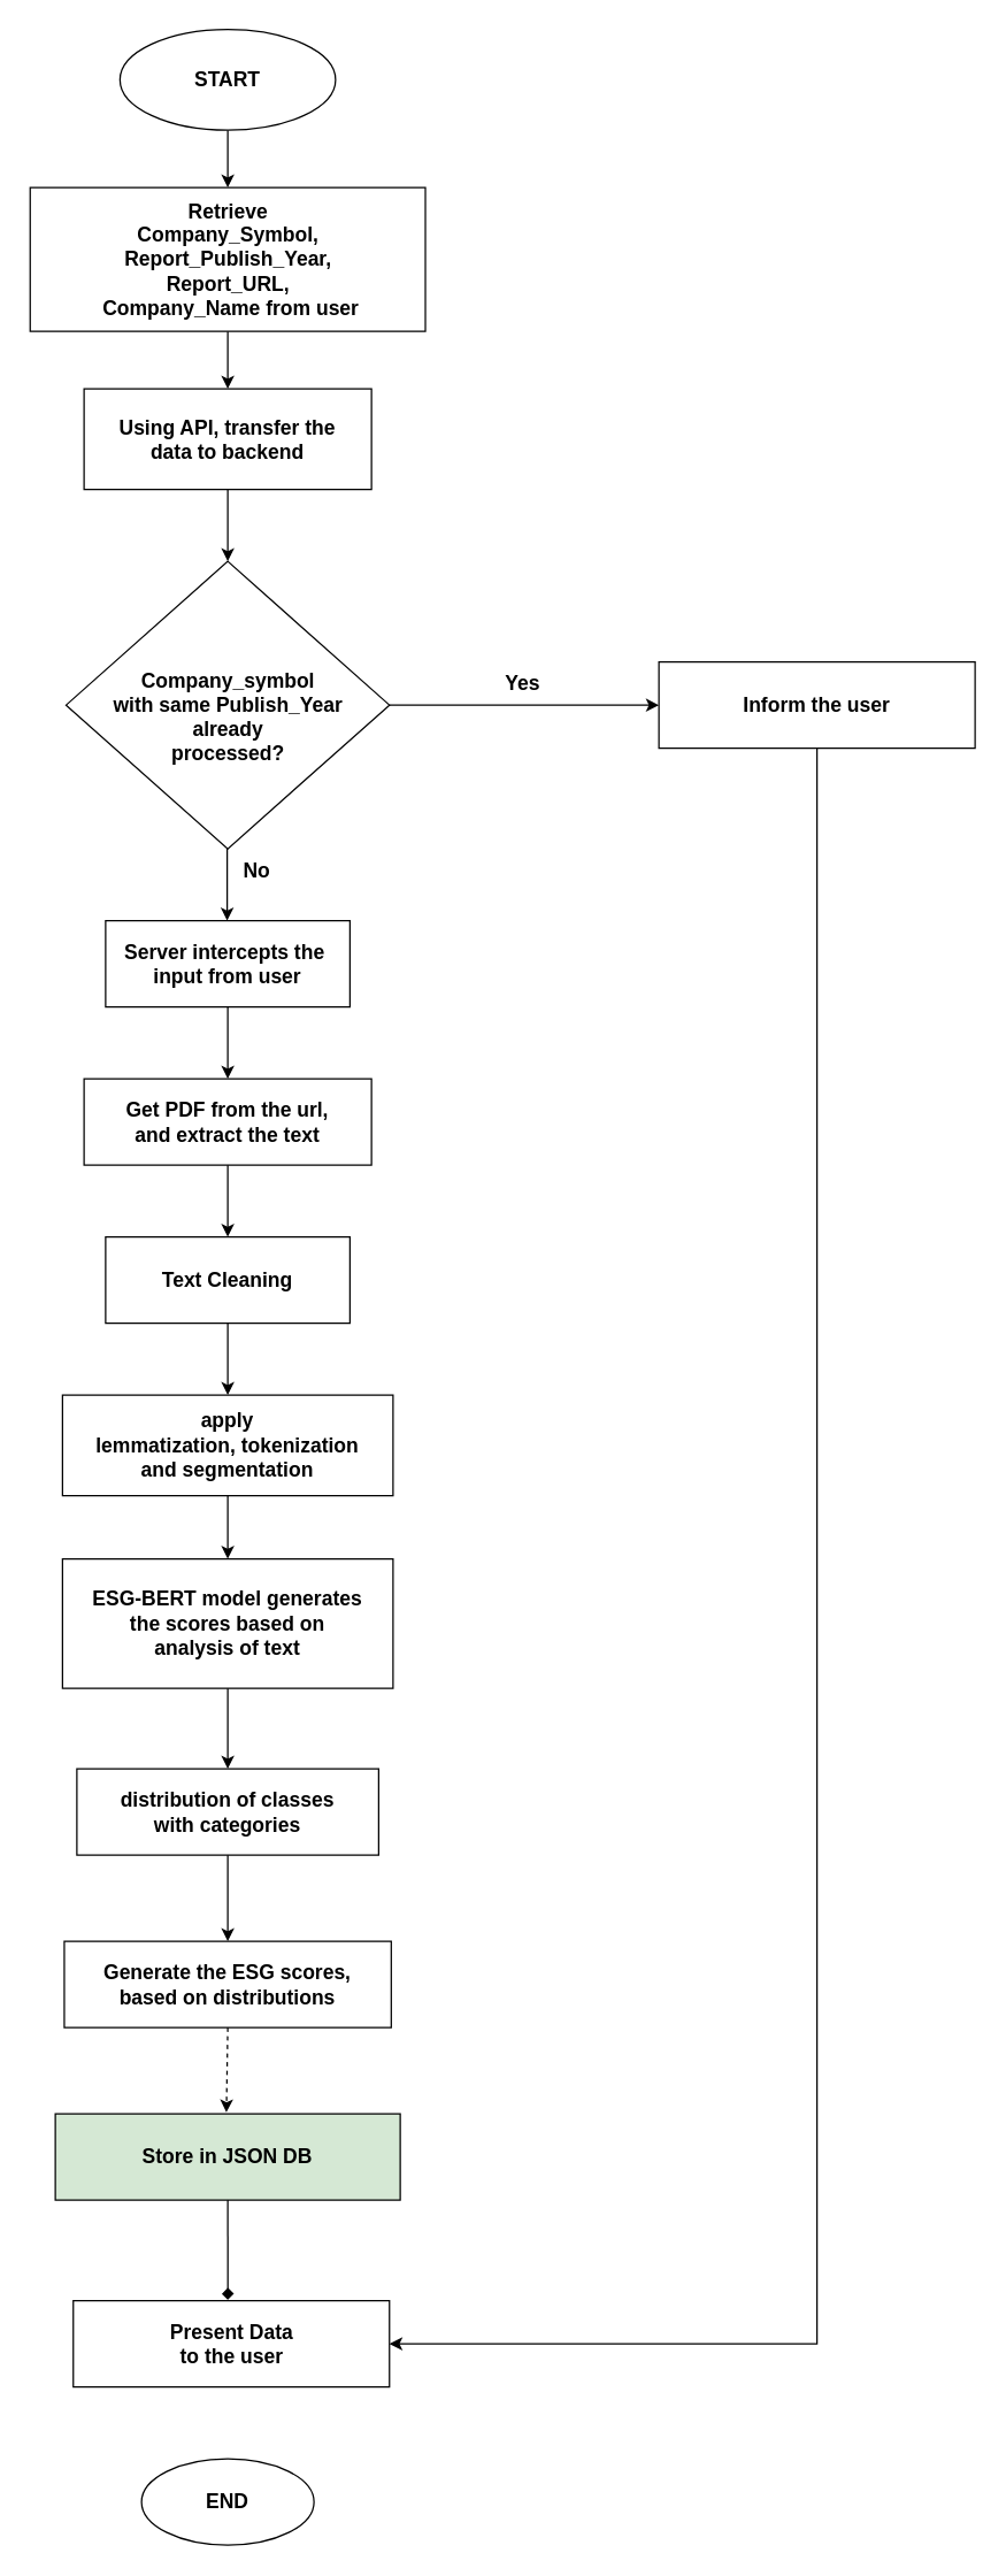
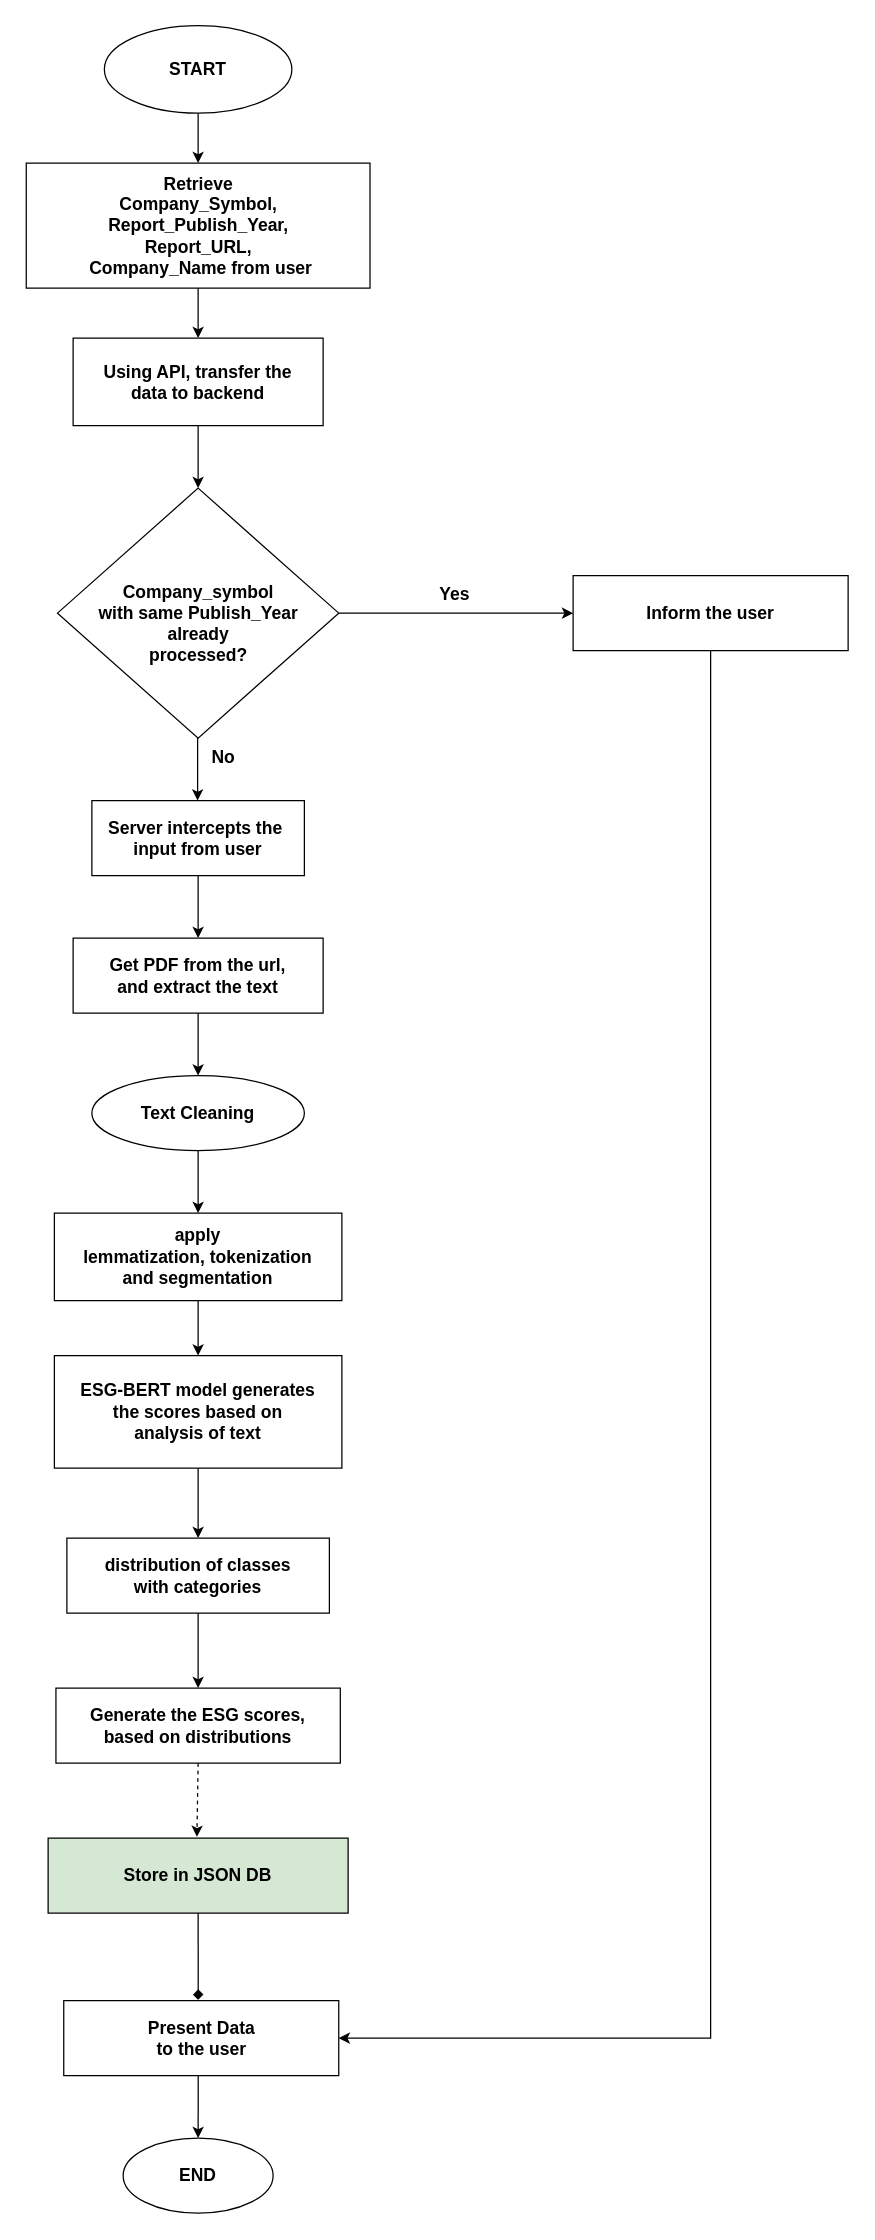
- <mxCell id="17" value="&lt;span style=&quot;font-size: 14px;&quot;&gt;&lt;b&gt;Text Cleaning&lt;/b&gt;&lt;/span&gt;" style="rounded=0;whiteSpace=wrap;html=1;" vertex="1" parent="1"><mxGeometry x="73" y="860" width="170" height="60" as="geometry" /></mxCell>
+ <mxCell id="17" value="&lt;span style=&quot;font-size: 14px;&quot;&gt;&lt;b&gt;Text Cleaning&lt;/b&gt;&lt;/span&gt;" style="ellipse;whiteSpace=wrap;html=1;" vertex="1" parent="1"><mxGeometry x="73" y="860" width="170" height="60" as="geometry" /></mxCell>
+ <mxCell id="32" value="" style="endArrow=classic;html=1;rounded=0;exitX=0.489;exitY=0.993;exitDx=0;exitDy=0;entryX=0.5;entryY=0;entryDx=0;entryDy=0;exitPerimeter=0;" edge="1" parent="1" source="22" target="23"><mxGeometry width="50" height="50" relative="1" as="geometry"><mxPoint x="318" y="1960" as="sourcePoint" /><mxPoint x="368" y="1910" as="targetPoint" /></mxGeometry></mxCell>
